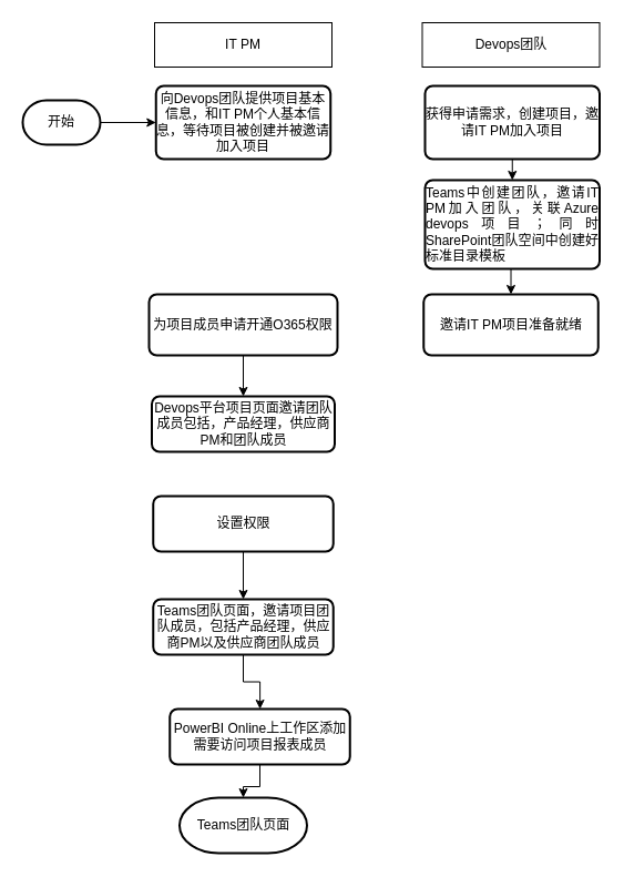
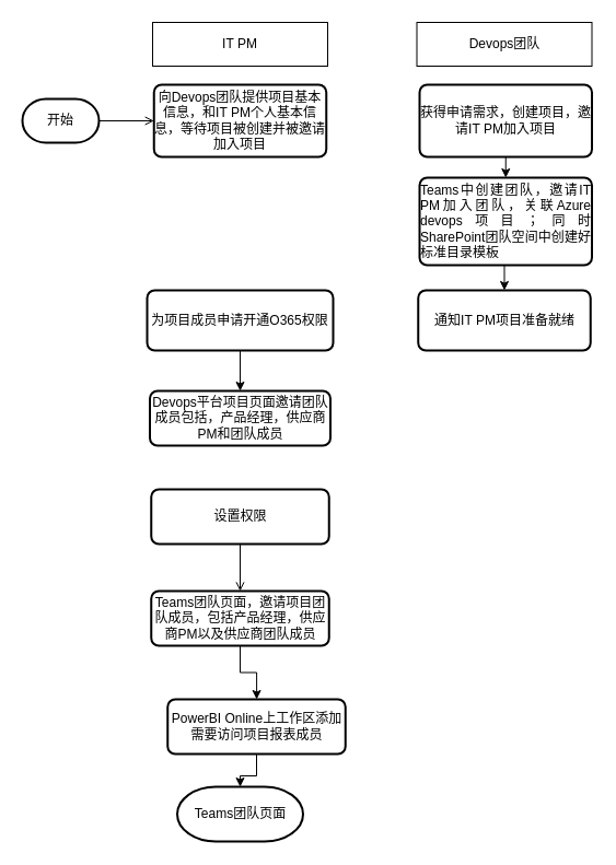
- <mxCell id="2" style="edgeStyle=orthogonalEdgeStyle;rounded=0;orthogonalLoop=1;jettySize=auto;html=1;exitX=1;exitY=0.5;exitDx=0;exitDy=0;exitPerimeter=0;" parent="1" source="3" target="11" edge="1"><mxGeometry relative="1" as="geometry" /></mxCell>
+ <mxCell id="2" style="edgeStyle=orthogonalEdgeStyle;rounded=0;orthogonalLoop=1;jettySize=auto;html=1;exitX=1;exitY=0.5;exitDx=0;exitDy=0;exitPerimeter=0;endArrow=open;" parent="1" source="3" target="11" edge="1"><mxGeometry relative="1" as="geometry" /></mxCell>
- <mxCell id="16" value="&lt;div style=&quot;text-align: justify&quot;&gt;邀请IT PM项目准备就绪&lt;/div&gt;" style="rounded=1;whiteSpace=wrap;html=1;absoluteArcSize=1;arcSize=14;strokeWidth=2;" parent="1" vertex="1"><mxGeometry x="381.75" y="265" width="157.5" height="55" as="geometry" /></mxCell>
+ <mxCell id="16" value="&lt;div style=&quot;text-align: justify&quot;&gt;通知IT PM项目准备就绪&lt;/div&gt;" style="rounded=1;whiteSpace=wrap;html=1;absoluteArcSize=1;arcSize=14;strokeWidth=2;" parent="1" vertex="1"><mxGeometry x="381.75" y="265" width="157.5" height="55" as="geometry" /></mxCell>
- <mxCell id="4" style="edgeStyle=orthogonalEdgeStyle;rounded=0;orthogonalLoop=1;jettySize=auto;html=1;exitX=0.5;exitY=1;exitDx=0;exitDy=0;entryX=0.5;entryY=0;entryDx=0;entryDy=0;" parent="1" source="5" target="18" edge="1"><mxGeometry relative="1" as="geometry" /></mxCell>
+ <mxCell id="4" style="edgeStyle=orthogonalEdgeStyle;rounded=0;orthogonalLoop=1;jettySize=auto;html=1;exitX=0.5;exitY=1;exitDx=0;exitDy=0;entryX=0.5;entryY=0;entryDx=0;entryDy=0;endArrow=open;" parent="1" source="5" target="18" edge="1"><mxGeometry relative="1" as="geometry" /></mxCell>
